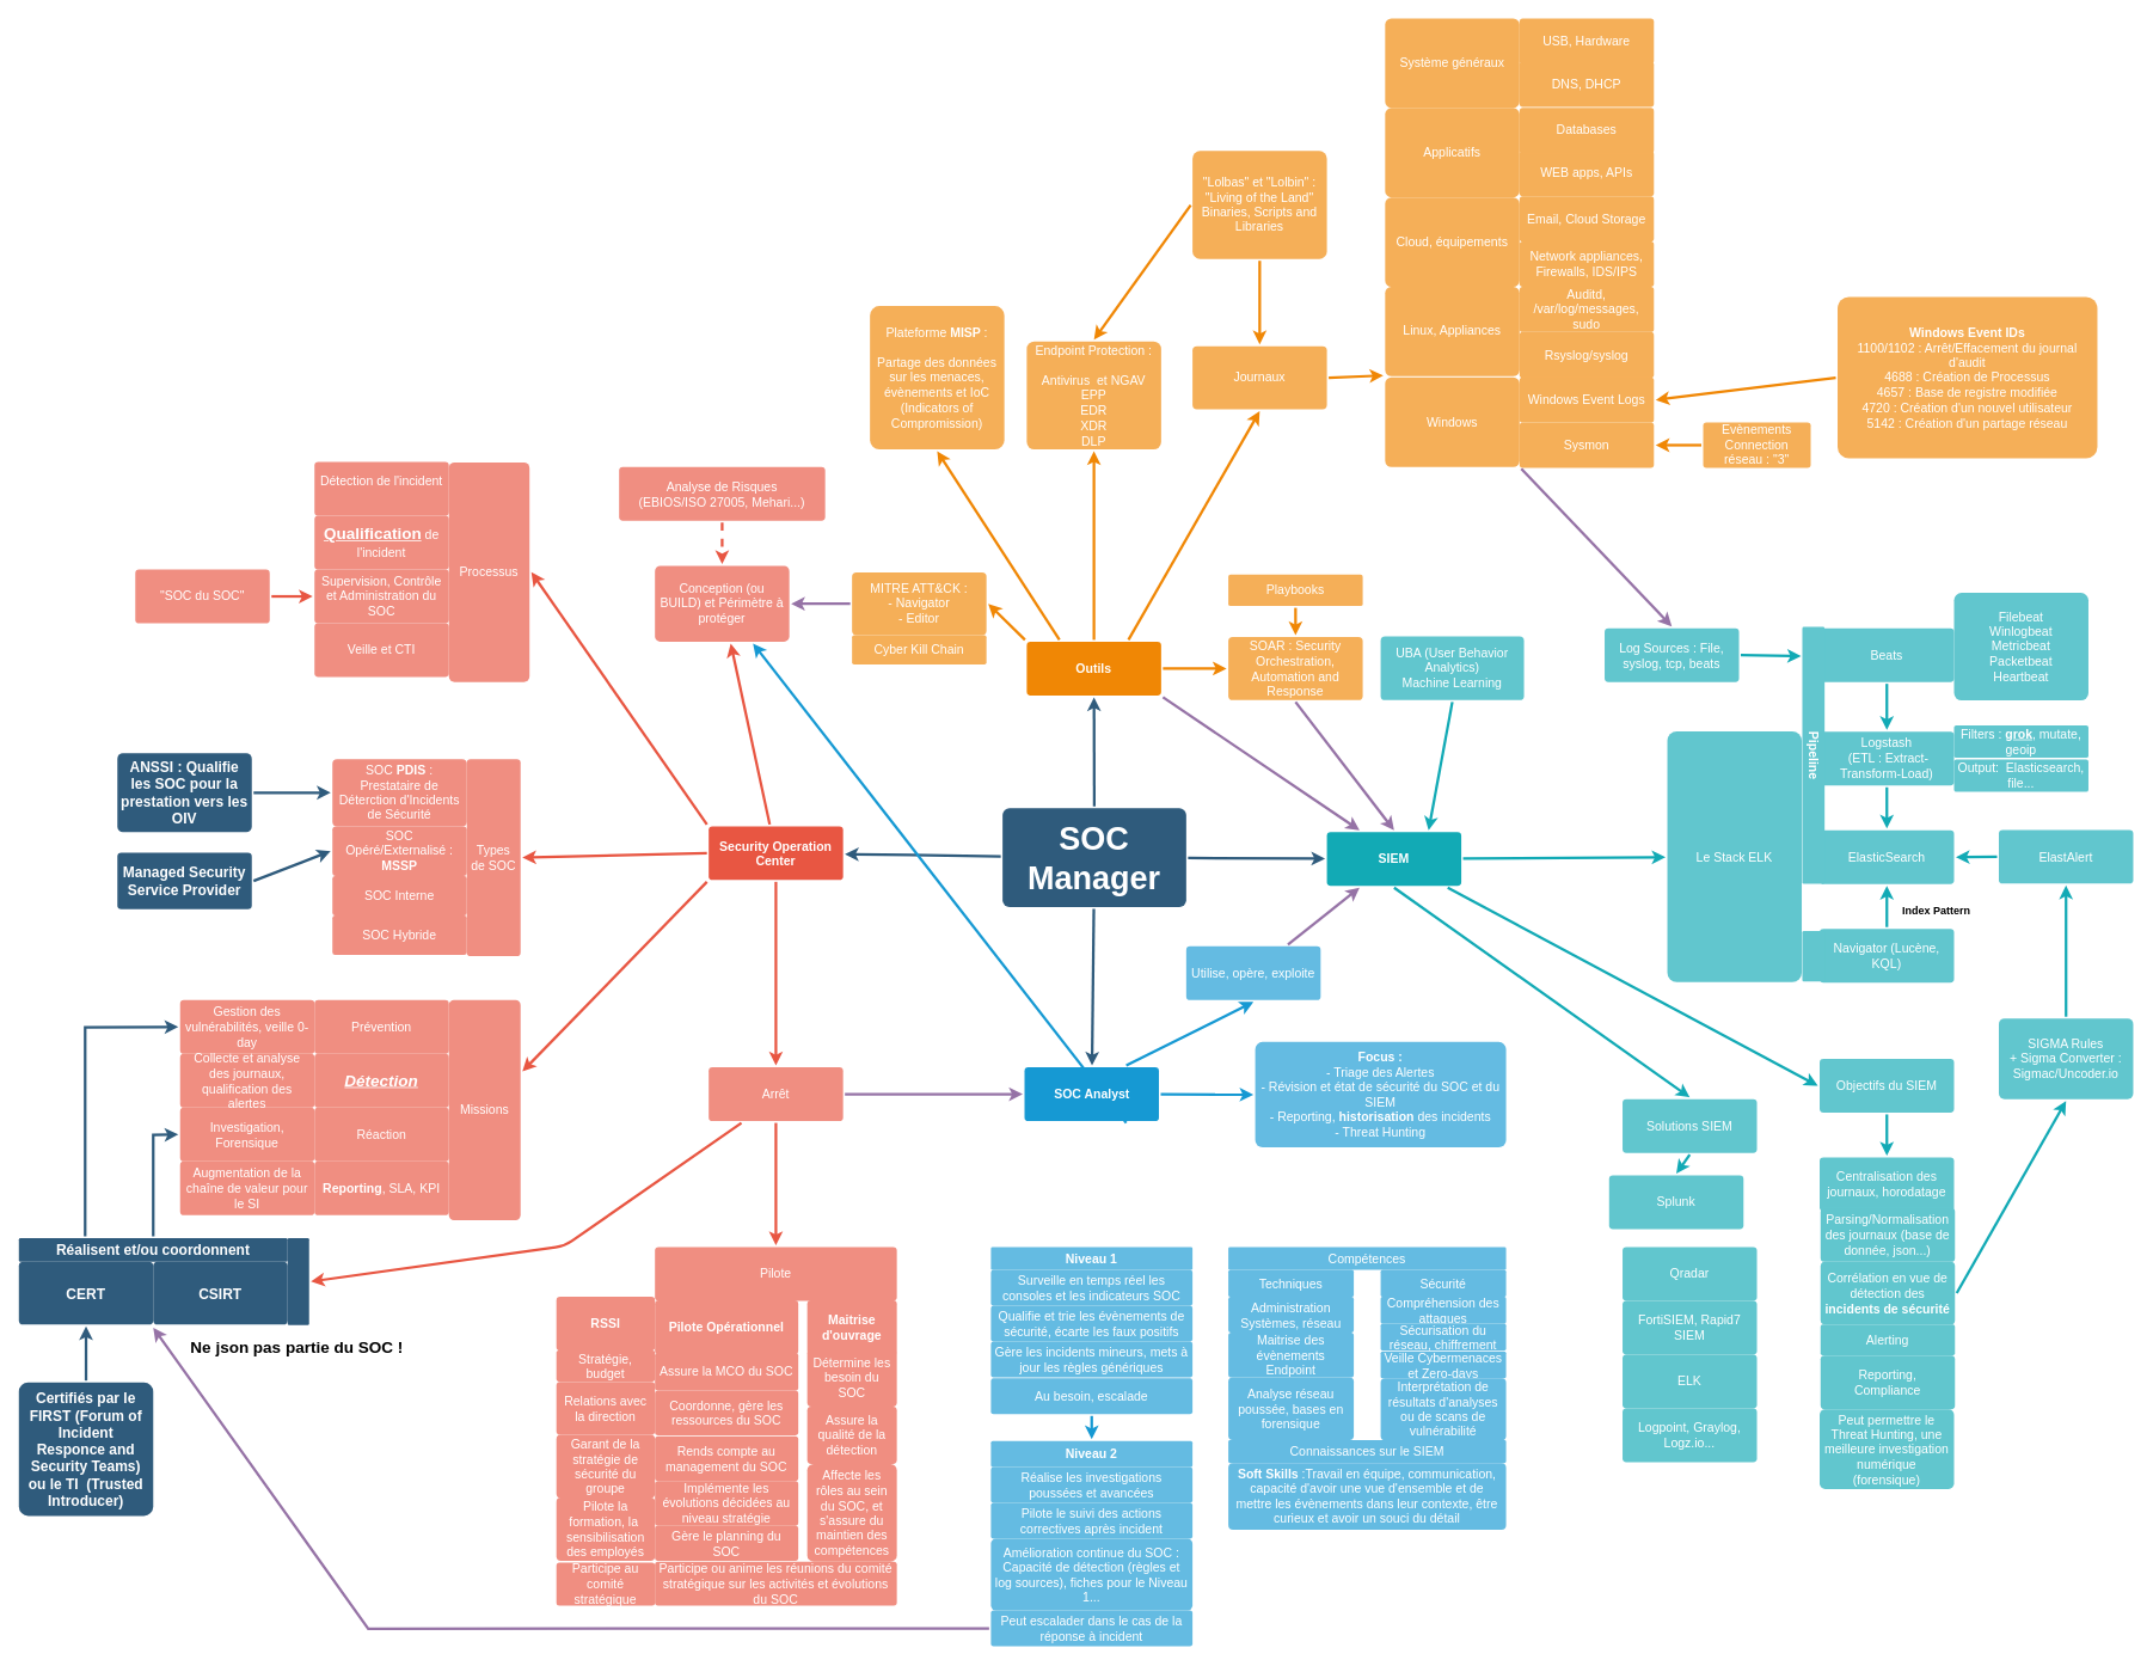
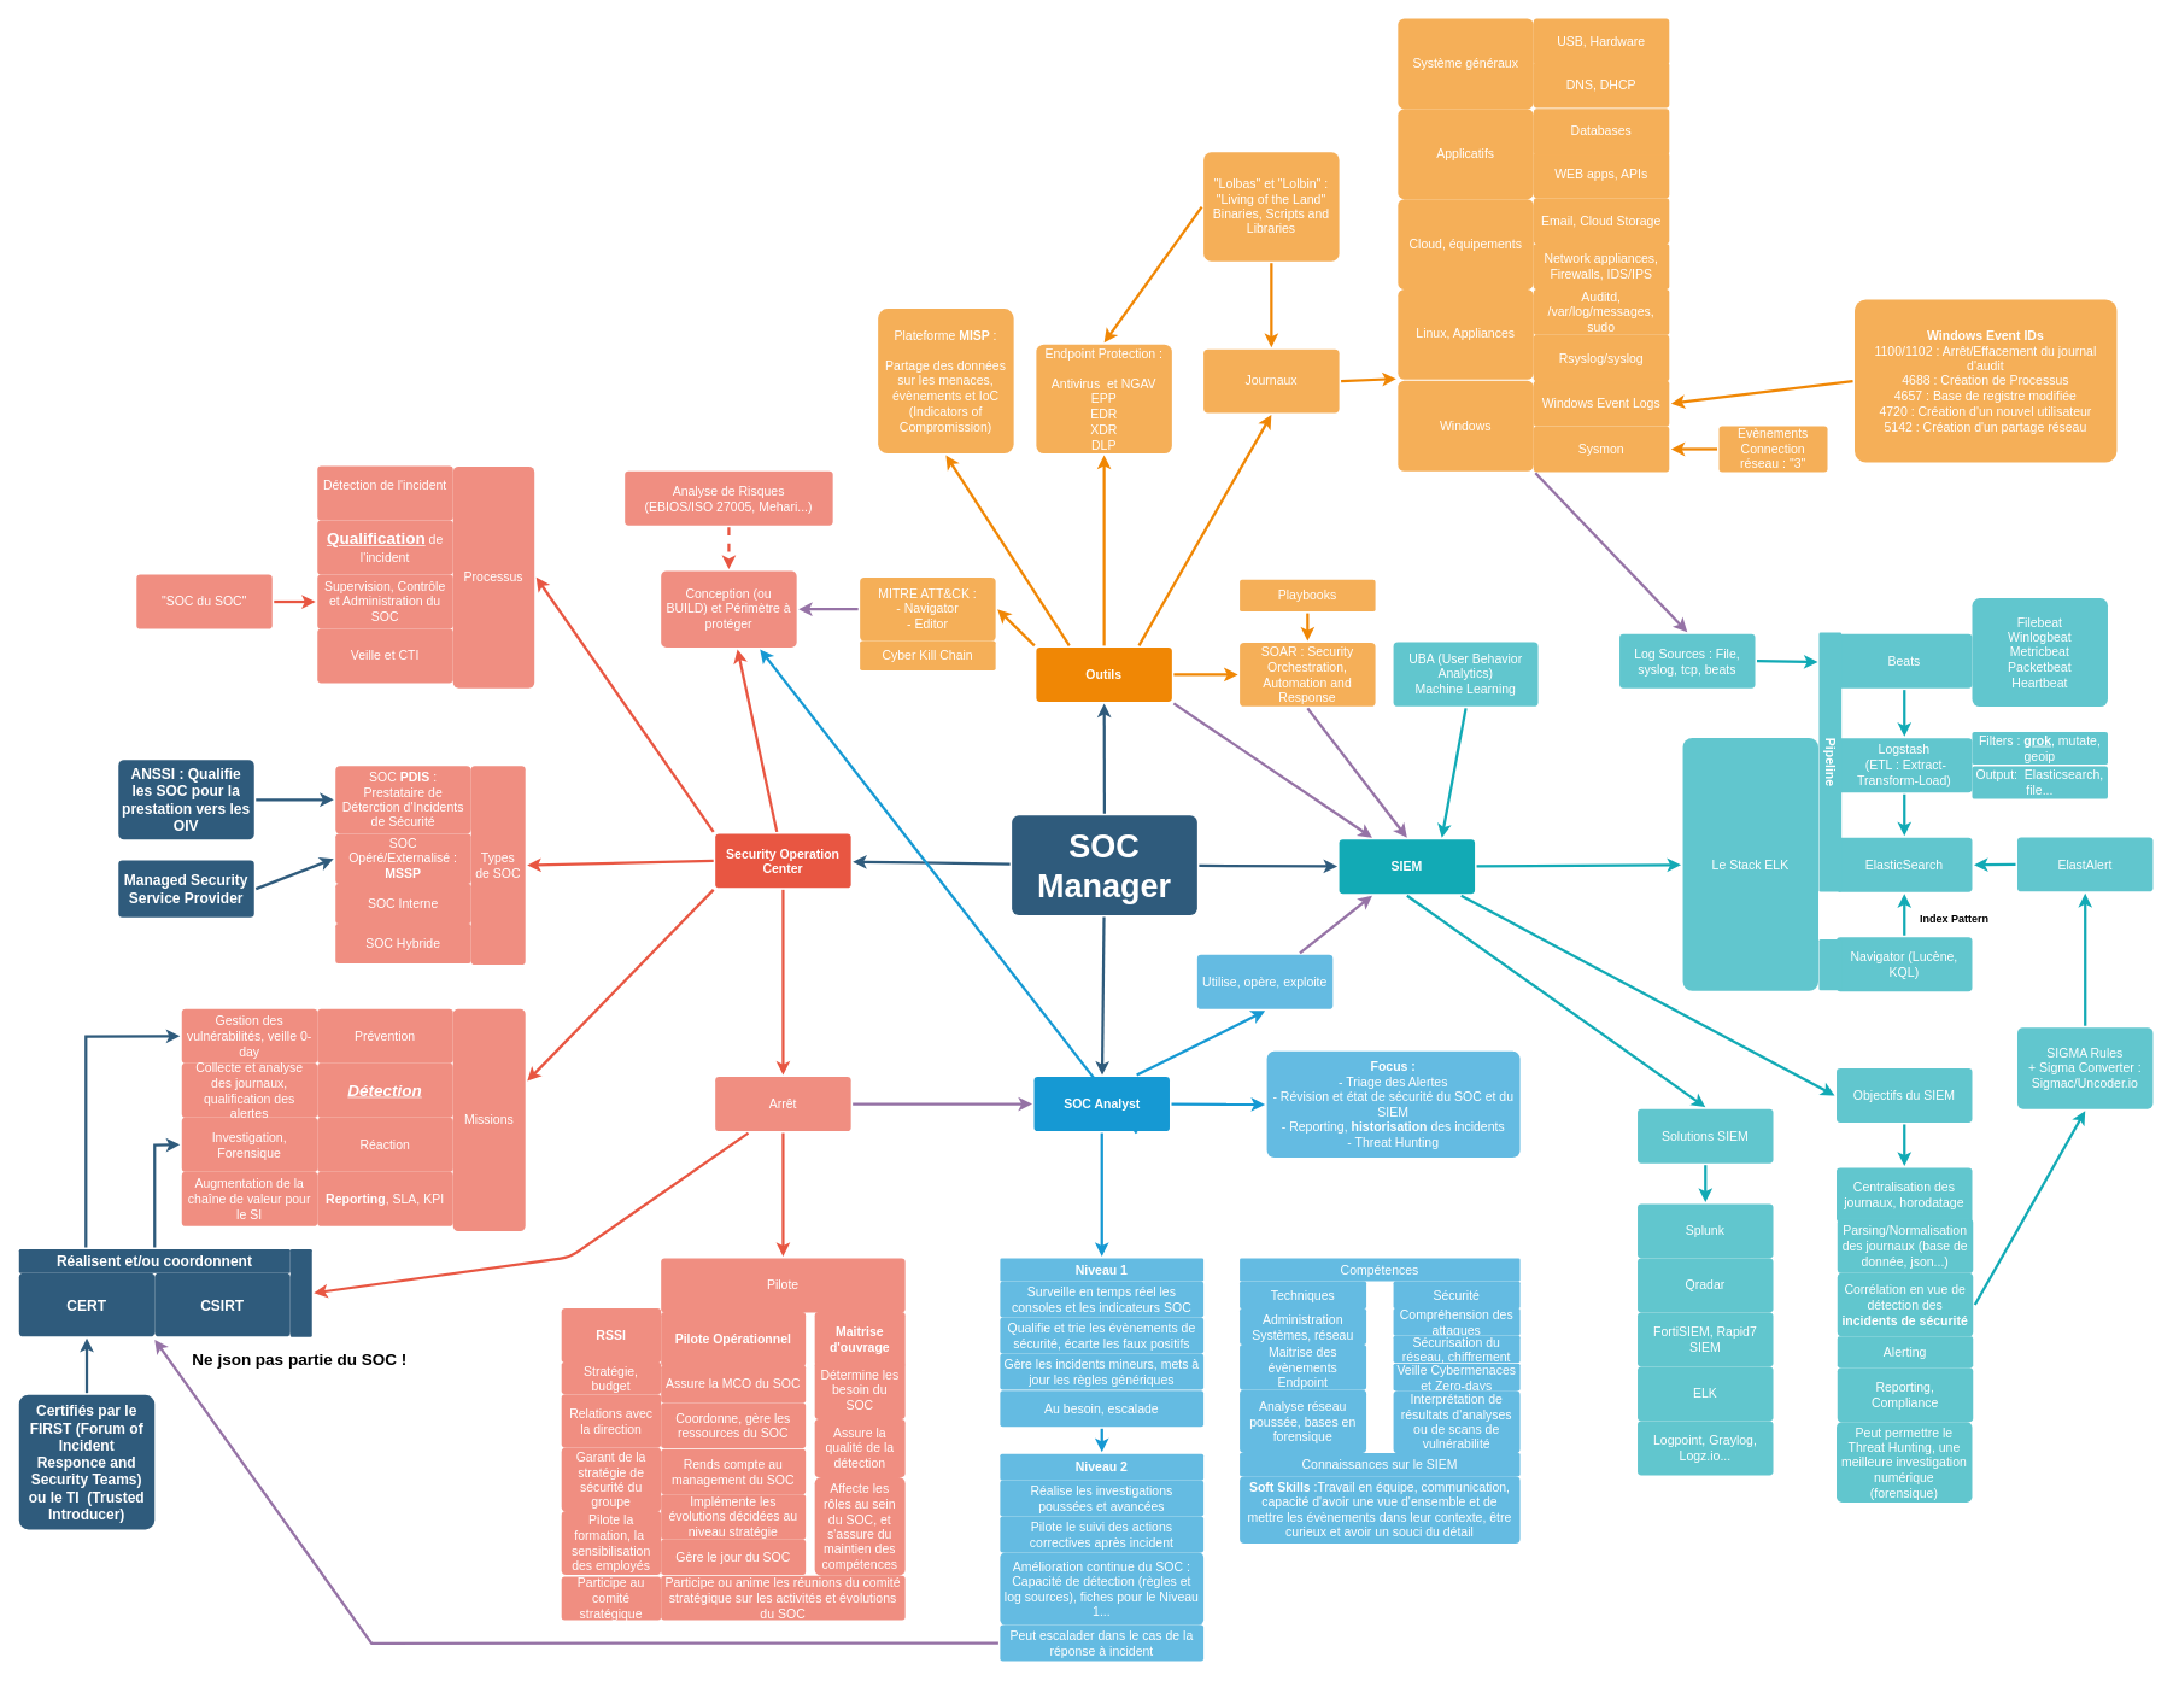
+ <mxCell id="14" value="" style="edgeStyle=none;rounded=0;jumpStyle=none;html=1;shadow=0;labelBackgroundColor=none;startArrow=none;startFill=0;endArrow=classic;endFill=1;jettySize=auto;orthogonalLoop=1;strokeColor=#1699D3;strokeWidth=3;fontFamily=Helvetica;fontSize=14;fontColor=#FFFFFF;spacing=5;" parent="1" source="17" target="20" edge="1"><mxGeometry relative="1" as="geometry" /></mxCell>
- <mxCell id="89" value="&lt;div&gt;Splunk&lt;/div&gt;" style="rounded=1;whiteSpace=wrap;html=1;shadow=0;labelBackgroundColor=none;strokeColor=none;strokeWidth=3;fillColor=#61c6ce;fontFamily=Helvetica;fontSize=14;fontColor=#FFFFFF;align=center;spacing=5;fontStyle=0;arcSize=7;perimeterSpacing=2;" parent="1" vertex="1"><mxGeometry x="1795" y="1311" width="150" height="60" as="geometry" /></mxCell>
+ <mxCell id="89" value="&lt;div&gt;Splunk&lt;/div&gt;" style="rounded=1;whiteSpace=wrap;html=1;shadow=0;labelBackgroundColor=none;strokeColor=none;strokeWidth=3;fillColor=#61c6ce;fontFamily=Helvetica;fontSize=14;fontColor=#FFFFFF;align=center;spacing=5;fontStyle=0;arcSize=7;perimeterSpacing=2;" parent="1" vertex="1"><mxGeometry x="1810" y="1331" width="150" height="60" as="geometry" /></mxCell>
- <mxCell id="175" value="Gère le planning du SOC" style="rounded=1;whiteSpace=wrap;html=1;shadow=0;labelBackgroundColor=none;strokeColor=none;strokeWidth=3;fillColor=#f08e81;fontFamily=Helvetica;fontSize=14;fontColor=#FFFFFF;align=center;spacing=5;fontStyle=0;arcSize=7;perimeterSpacing=2;" vertex="1" parent="1"><mxGeometry x="730" y="1702" width="160" height="39" as="geometry" /></mxCell>
+ <mxCell id="175" value="Gère le jour du SOC" style="rounded=1;whiteSpace=wrap;html=1;shadow=0;labelBackgroundColor=none;strokeColor=none;strokeWidth=3;fillColor=#f08e81;fontFamily=Helvetica;fontSize=14;fontColor=#FFFFFF;align=center;spacing=5;fontStyle=0;arcSize=7;perimeterSpacing=2;" vertex="1" parent="1"><mxGeometry x="730" y="1702" width="160" height="39" as="geometry" /></mxCell>
